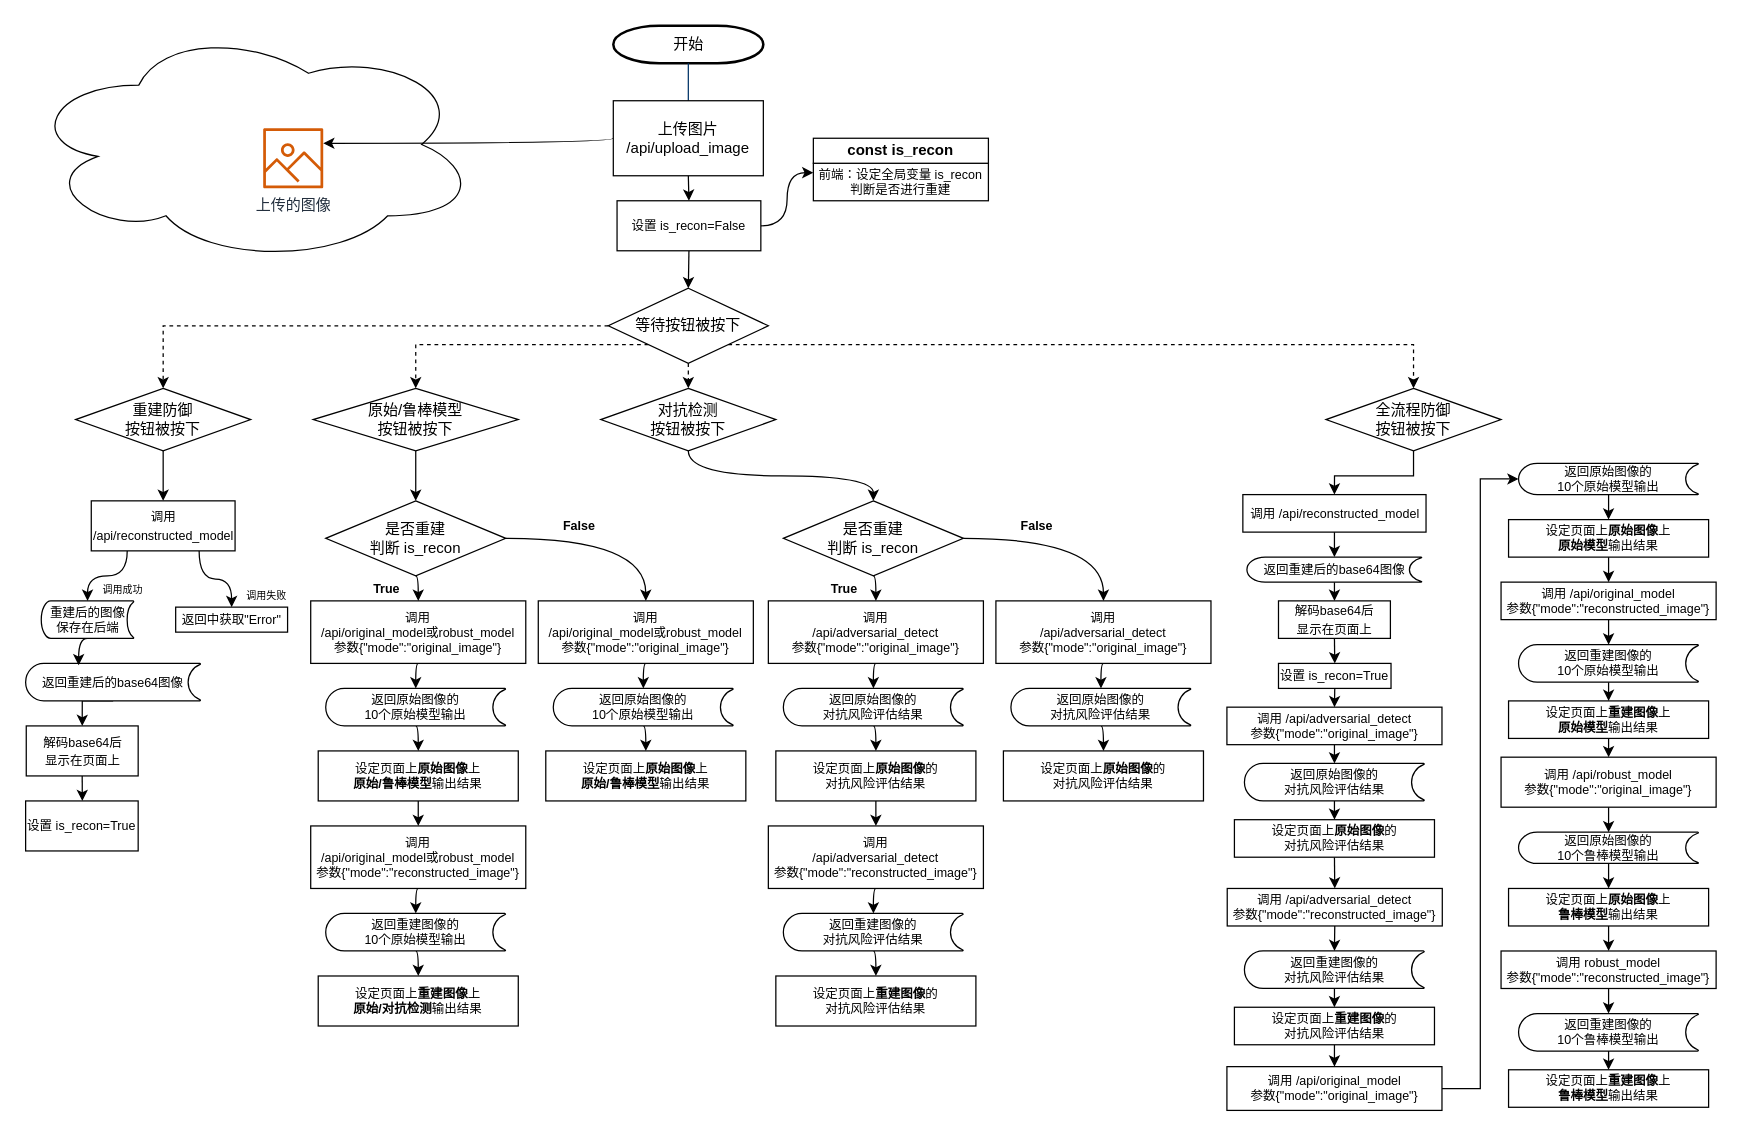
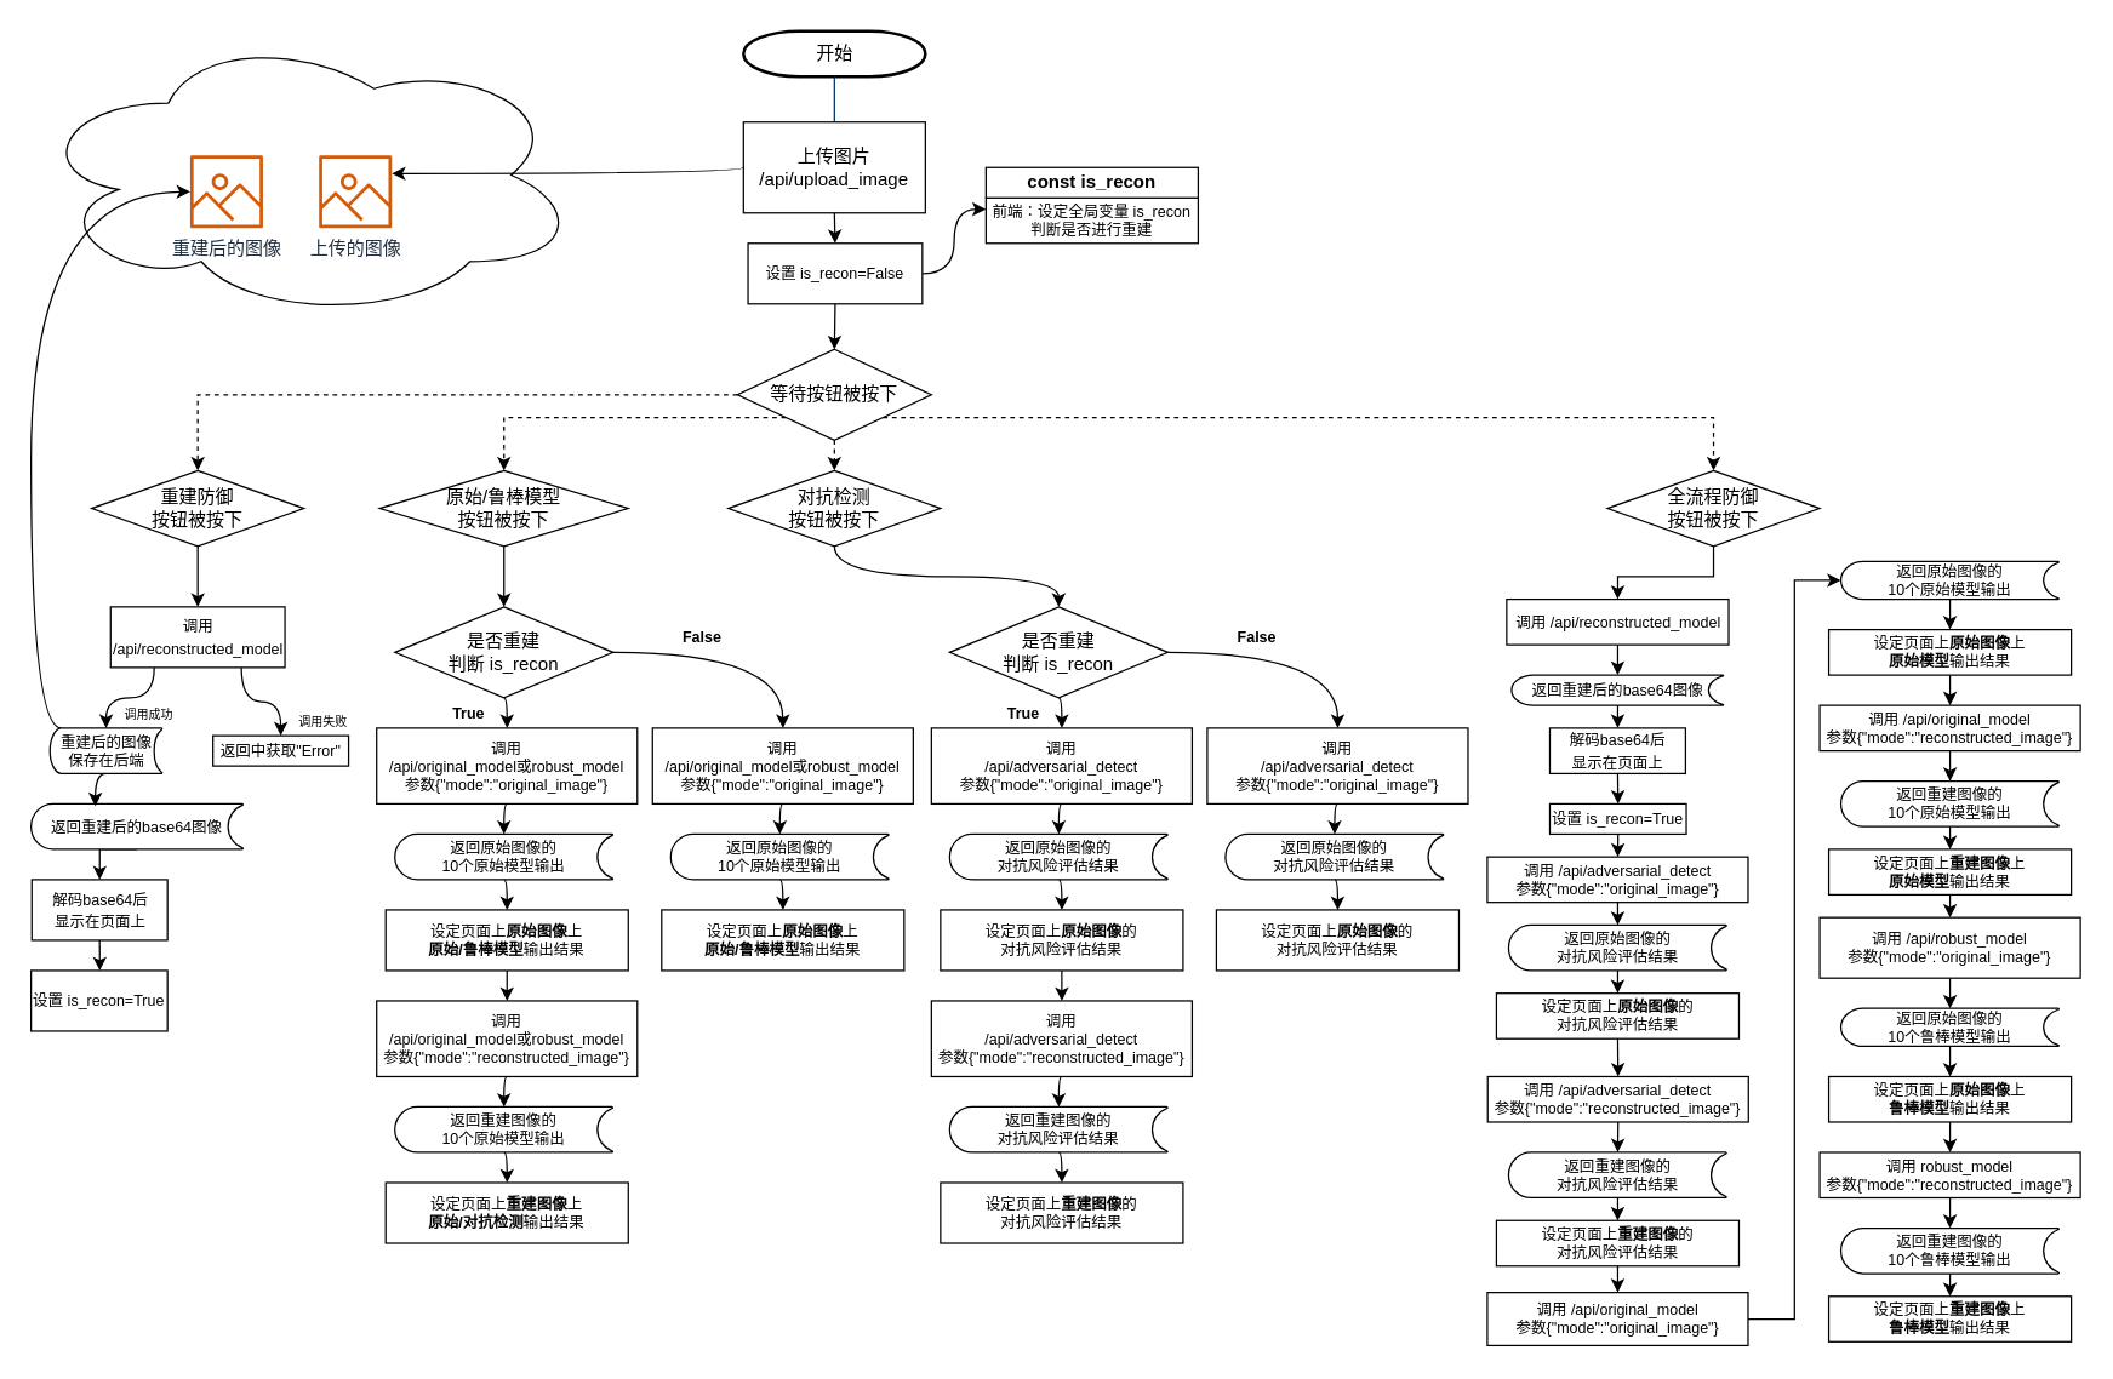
+ <mxCell id="22" value="重建后的图像" style="sketch=0;outlineConnect=0;fontColor=#232F3E;gradientColor=none;fillColor=#D45B07;strokeColor=none;dashed=0;verticalLabelPosition=bottom;verticalAlign=top;align=center;html=1;fontSize=12;fontStyle=0;aspect=fixed;pointerEvents=1;shape=mxgraph.aws4.container_registry_image;" parent="1" vertex="1"><mxGeometry x="125" y="102" width="48" height="48" as="geometry" /></mxCell>
+ <mxCell id="26" style="edgeStyle=orthogonalEdgeStyle;sketch=0;orthogonalLoop=1;jettySize=auto;html=1;exitX=0.1;exitY=0;exitDx=0;exitDy=0;exitPerimeter=0;fontSize=8;curved=1;" parent="1" source="27" target="22" edge="1"><mxGeometry relative="1" as="geometry"><Array as="points"><mxPoint x="20" y="480" /><mxPoint x="20" y="126" /></Array></mxGeometry></mxCell>
